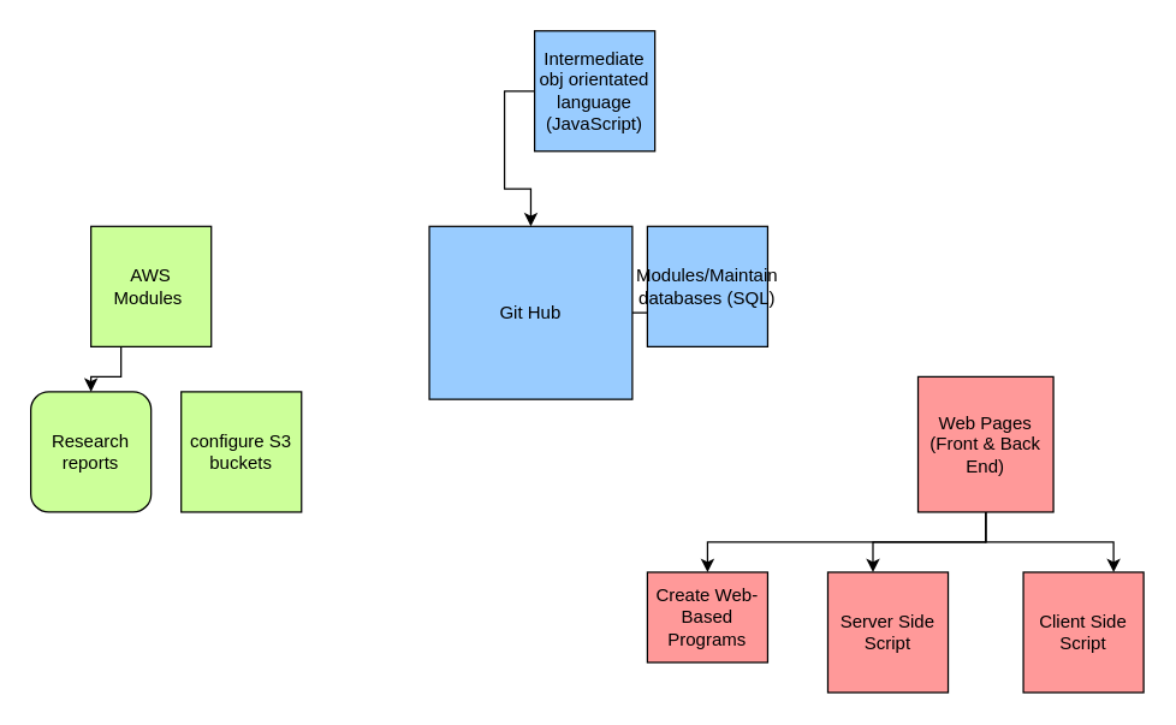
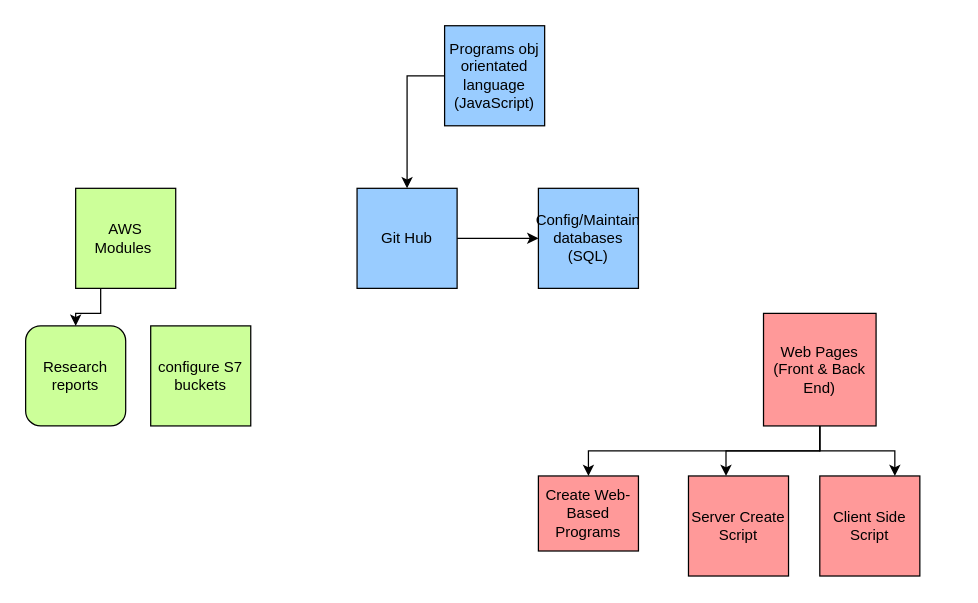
- <mxCell id="9" value="Intermediate obj orientated language (JavaScript)" style="whiteSpace=wrap;html=1;aspect=fixed;fillColor=#99CCFF;" vertex="1" parent="1"><mxGeometry x="355" y="20" width="80" height="80" as="geometry" /></mxCell>
+ <mxCell id="9" value="Programs obj orientated language (JavaScript)" style="whiteSpace=wrap;html=1;aspect=fixed;fillColor=#99CCFF;" vertex="1" parent="1"><mxGeometry x="355" y="20" width="80" height="80" as="geometry" /></mxCell>
- <mxCell id="7" value="Modules/Maintain databases (SQL)" style="whiteSpace=wrap;html=1;aspect=fixed;fillColor=#99CCFF;" vertex="1" parent="1"><mxGeometry x="430" y="150" width="80" height="80" as="geometry" /></mxCell>
+ <mxCell id="7" value="Config/Maintain databases (SQL)" style="whiteSpace=wrap;html=1;aspect=fixed;fillColor=#99CCFF;" vertex="1" parent="1"><mxGeometry x="430" y="150" width="80" height="80" as="geometry" /></mxCell>
- <mxCell id="5" value="Git Hub" style="whiteSpace=wrap;html=1;aspect=fixed;fillColor=#99CCFF;" vertex="1" parent="1"><mxGeometry x="285" y="150" width="135" height="115" as="geometry" /></mxCell>
+ <mxCell id="5" value="Git Hub" style="whiteSpace=wrap;html=1;aspect=fixed;fillColor=#99CCFF;" vertex="1" parent="1"><mxGeometry x="285" y="150" width="80" height="80" as="geometry" /></mxCell>
- <mxCell id="12" value="configure S3 buckets" style="whiteSpace=wrap;html=1;aspect=fixed;fillColor=#CCFF99;" vertex="1" parent="1"><mxGeometry x="120" y="260" width="80" height="80" as="geometry" /></mxCell>
+ <mxCell id="12" value="configure S7 buckets" style="whiteSpace=wrap;html=1;aspect=fixed;fillColor=#CCFF99;" vertex="1" parent="1"><mxGeometry x="120" y="260" width="80" height="80" as="geometry" /></mxCell>
- <mxCell id="6" value="Server Side Script" style="whiteSpace=wrap;html=1;aspect=fixed;fillColor=#FF9999;" vertex="1" parent="1"><mxGeometry x="550" y="380" width="80" height="80" as="geometry" /></mxCell>
+ <mxCell id="6" value="Server Create Script" style="whiteSpace=wrap;html=1;aspect=fixed;fillColor=#FF9999;" vertex="1" parent="1"><mxGeometry x="550" y="380" width="80" height="80" as="geometry" /></mxCell>
- <mxCell id="10" value="Client Side Script" style="whiteSpace=wrap;html=1;aspect=fixed;fillColor=#FF9999;" vertex="1" parent="1"><mxGeometry x="680" y="380" width="80" height="80" as="geometry" /></mxCell>
+ <mxCell id="10" value="Client Side Script" style="whiteSpace=wrap;html=1;aspect=fixed;fillColor=#FF9999;" vertex="1" parent="1"><mxGeometry x="655" y="380" width="80" height="80" as="geometry" /></mxCell>
